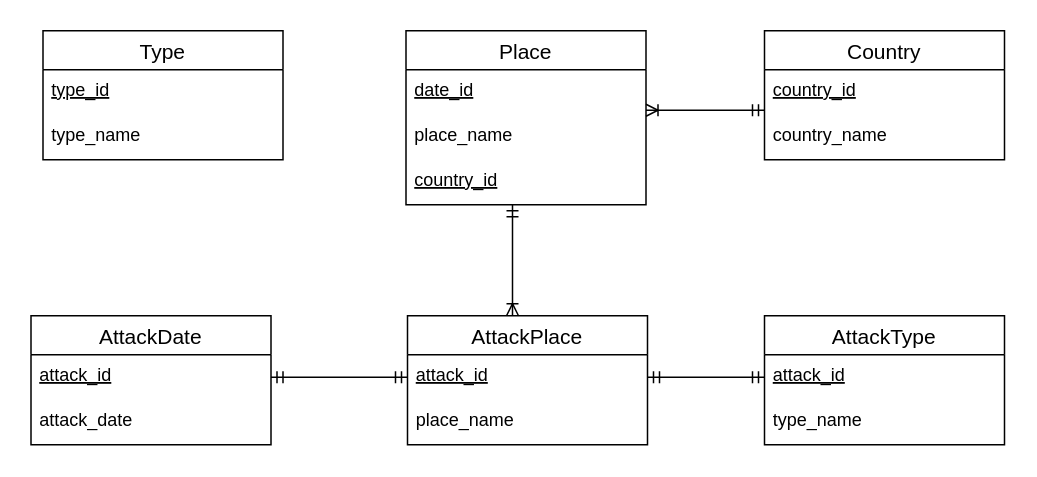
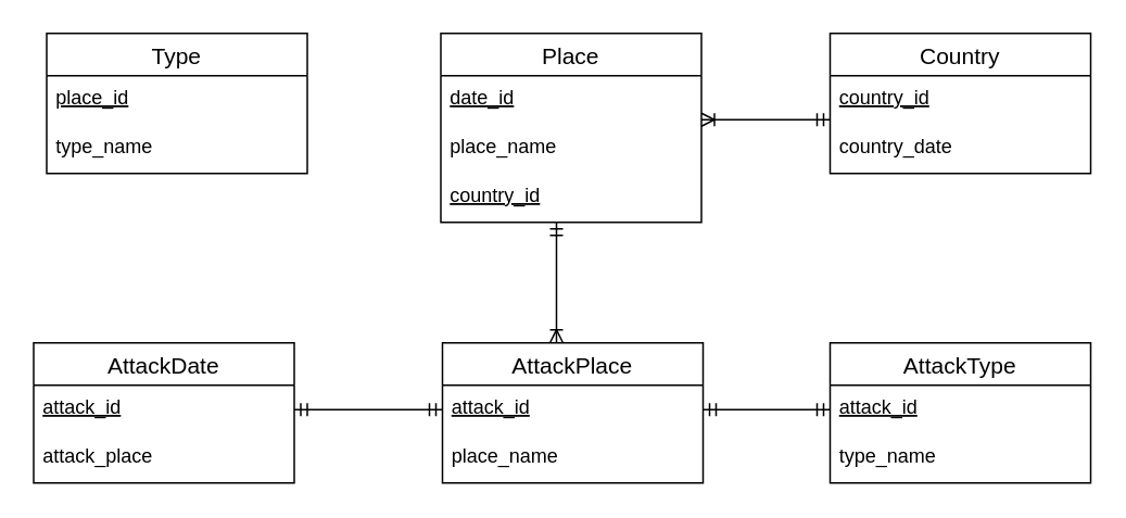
- <mxCell id="3" value="type_id" style="text;strokeColor=none;fillColor=none;spacingLeft=4;spacingRight=4;overflow=hidden;rotatable=0;points=[[0,0.5],[1,0.5]];portConstraint=eastwest;fontSize=12;fontStyle=4" vertex="1" parent="2"><mxGeometry y="26" width="160" height="30" as="geometry" /></mxCell>
+ <mxCell id="3" value="place_id" style="text;strokeColor=none;fillColor=none;spacingLeft=4;spacingRight=4;overflow=hidden;rotatable=0;points=[[0,0.5],[1,0.5]];portConstraint=eastwest;fontSize=12;fontStyle=4" vertex="1" parent="2"><mxGeometry y="26" width="160" height="30" as="geometry" /></mxCell>
- <mxCell id="22" value="country_name" style="text;strokeColor=none;fillColor=none;spacingLeft=4;spacingRight=4;overflow=hidden;rotatable=0;points=[[0,0.5],[1,0.5]];portConstraint=eastwest;fontSize=12;" vertex="1" parent="20"><mxGeometry y="56" width="160" height="30" as="geometry" /></mxCell>
+ <mxCell id="22" value="country_date" style="text;strokeColor=none;fillColor=none;spacingLeft=4;spacingRight=4;overflow=hidden;rotatable=0;points=[[0,0.5],[1,0.5]];portConstraint=eastwest;fontSize=12;" vertex="1" parent="20"><mxGeometry y="56" width="160" height="30" as="geometry" /></mxCell>
- <mxCell id="19" value="attack_date" style="text;strokeColor=none;fillColor=none;spacingLeft=4;spacingRight=4;overflow=hidden;rotatable=0;points=[[0,0.5],[1,0.5]];portConstraint=eastwest;fontSize=12;" vertex="1" parent="17"><mxGeometry y="56" width="160" height="30" as="geometry" /></mxCell>
+ <mxCell id="19" value="attack_place" style="text;strokeColor=none;fillColor=none;spacingLeft=4;spacingRight=4;overflow=hidden;rotatable=0;points=[[0,0.5],[1,0.5]];portConstraint=eastwest;fontSize=12;" vertex="1" parent="17"><mxGeometry y="56" width="160" height="30" as="geometry" /></mxCell>
